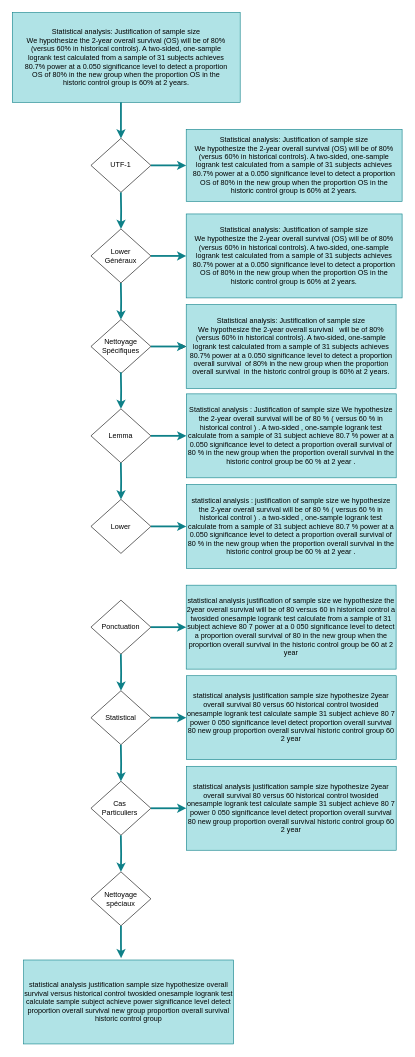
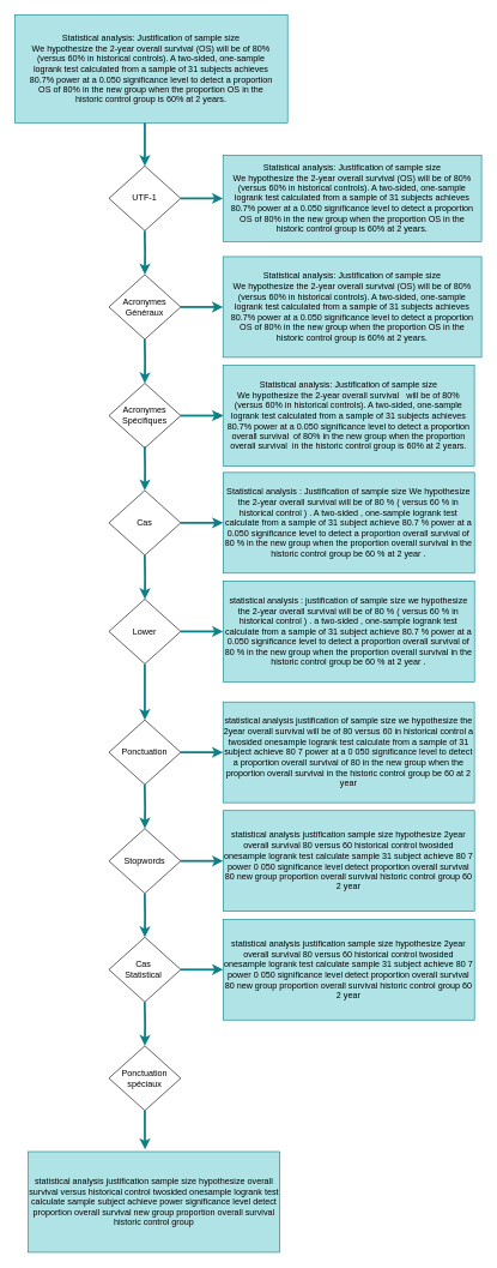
- <mxCell id="7" value="Lower&lt;br&gt;Généraux" style="rhombus;whiteSpace=wrap;html=1;" vertex="1" parent="1"><mxGeometry x="151.16" y="381" width="100" height="90" as="geometry" /></mxCell>
+ <mxCell id="7" value="Acronymes&lt;br&gt;Généraux" style="rhombus;whiteSpace=wrap;html=1;" vertex="1" parent="1"><mxGeometry x="151.16" y="381" width="100" height="90" as="geometry" /></mxCell>
- <mxCell id="10" value="Nettoyage&lt;br&gt;Spécifiques" style="rhombus;whiteSpace=wrap;html=1;" vertex="1" parent="1"><mxGeometry x="151.16" y="532" width="100" height="90" as="geometry" /></mxCell>
+ <mxCell id="10" value="Acronymes&lt;br&gt;Spécifiques" style="rhombus;whiteSpace=wrap;html=1;" vertex="1" parent="1"><mxGeometry x="151.16" y="532" width="100" height="90" as="geometry" /></mxCell>
- <mxCell id="12" value="Lemma" style="rhombus;whiteSpace=wrap;html=1;" vertex="1" parent="1"><mxGeometry x="151.16" y="681" width="100" height="90" as="geometry" /></mxCell>
+ <mxCell id="12" value="Cas" style="rhombus;whiteSpace=wrap;html=1;" vertex="1" parent="1"><mxGeometry x="151.16" y="681" width="100" height="90" as="geometry" /></mxCell>
+ <mxCell id="15" style="edgeStyle=orthogonalEdgeStyle;rounded=0;orthogonalLoop=1;jettySize=auto;html=1;exitX=0.5;exitY=1;exitDx=0;exitDy=0;entryX=0.5;entryY=0;entryDx=0;entryDy=0;fillColor=#b0e3e6;strokeColor=#0e8088;strokeWidth=3;" edge="1" parent="1" source="14" target="16"><mxGeometry relative="1" as="geometry"><mxPoint x="201" y="930" as="sourcePoint" /><mxPoint x="201.17" y="991" as="targetPoint" /></mxGeometry></mxCell>
- <mxCell id="18" value="Statistical" style="rhombus;whiteSpace=wrap;html=1;" vertex="1" parent="1"><mxGeometry x="151.16" y="1151" width="100" height="90" as="geometry" /></mxCell>
+ <mxCell id="18" value="Stopwords" style="rhombus;whiteSpace=wrap;html=1;" vertex="1" parent="1"><mxGeometry x="151.16" y="1151" width="100" height="90" as="geometry" /></mxCell>
- <mxCell id="20" value="Cas&amp;nbsp;&lt;div&gt;Particuliers&amp;nbsp;&lt;/div&gt;" style="rhombus;whiteSpace=wrap;html=1;" vertex="1" parent="1"><mxGeometry x="151.16" y="1302" width="100" height="90" as="geometry" /></mxCell>
+ <mxCell id="20" value="Cas&amp;nbsp;&lt;div&gt;Statistical&amp;nbsp;&lt;/div&gt;" style="rhombus;whiteSpace=wrap;html=1;" vertex="1" parent="1"><mxGeometry x="151.16" y="1302" width="100" height="90" as="geometry" /></mxCell>
- <mxCell id="22" value="Nettoyage spéciaux" style="rhombus;whiteSpace=wrap;html=1;" vertex="1" parent="1"><mxGeometry x="151.16" y="1453" width="100" height="90" as="geometry" /></mxCell>
+ <mxCell id="22" value="Ponctuation spéciaux" style="rhombus;whiteSpace=wrap;html=1;" vertex="1" parent="1"><mxGeometry x="151.16" y="1453" width="100" height="90" as="geometry" /></mxCell>
